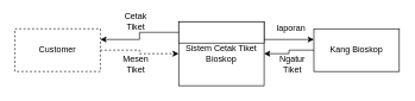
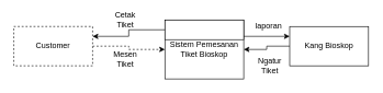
- <mxCell id="3" value="Sistem Cetak Tiket Bioskop" style="rounded=0;whiteSpace=wrap;html=1;" vertex="1" parent="2"><mxGeometry width="120" height="90" as="geometry" /></mxCell>
+ <mxCell id="3" value="Sistem Pemesanan Tiket Bioskop" style="rounded=0;whiteSpace=wrap;html=1;" vertex="1" parent="2"><mxGeometry width="120" height="90" as="geometry" /></mxCell>
- <mxCell id="12" value="Ngatur Tiket" style="text;html=1;strokeColor=none;fillColor=none;align=center;verticalAlign=middle;whiteSpace=wrap;rounded=0;" vertex="1" parent="1"><mxGeometry x="390" y="80" width="40" height="20" as="geometry" /></mxCell>
+ <mxCell id="12" value="Ngatur Tiket" style="text;html=1;strokeColor=none;fillColor=none;align=center;verticalAlign=middle;whiteSpace=wrap;rounded=0;" vertex="1" parent="1"><mxGeometry x="390" y="90" width="40" height="20" as="geometry" /></mxCell>
